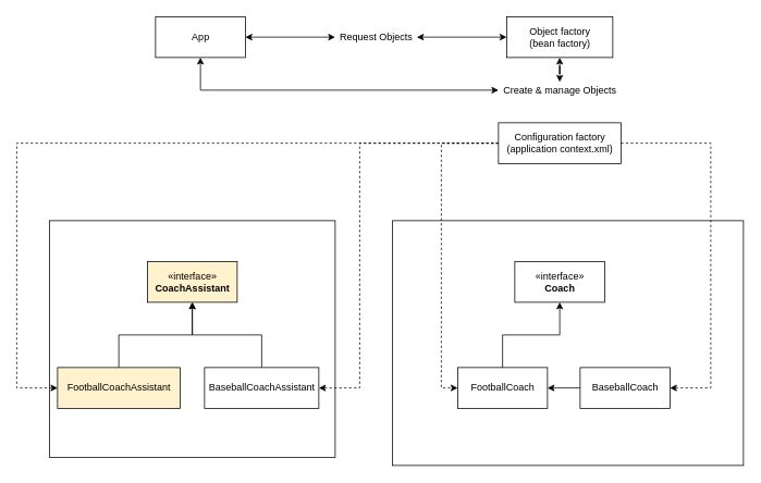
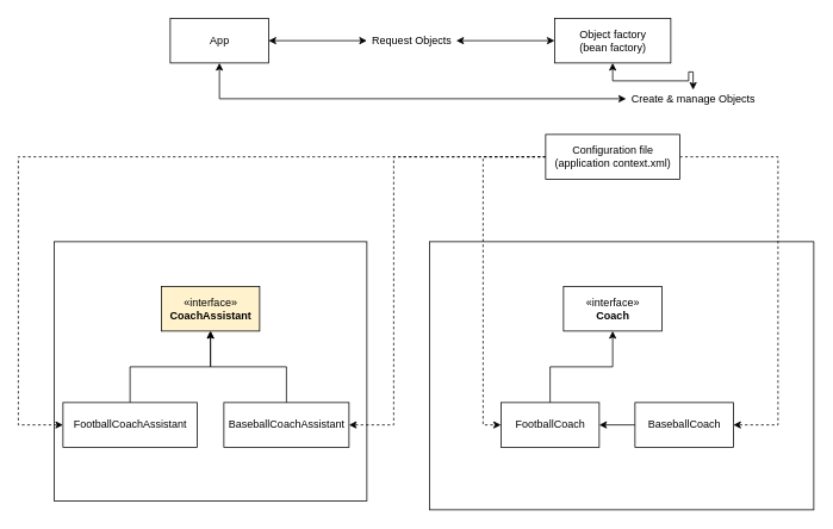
- <mxCell id="25" value="Create &amp;amp; manage Objects" style="text;html=1;align=center;verticalAlign=middle;resizable=0;points=[];autosize=1;" vertex="1" parent="1"><mxGeometry x="610" y="100" width="150" height="20" as="geometry" /></mxCell>
+ <mxCell id="25" value="Create &amp;amp; manage Objects" style="text;html=1;align=center;verticalAlign=middle;resizable=0;points=[];autosize=1;" vertex="1" parent="1"><mxGeometry x="700" y="100" width="150" height="20" as="geometry" /></mxCell>
- <mxCell id="10" value="Configuration factory&lt;br&gt;(application context.xml)" style="html=1;" vertex="1" parent="1"><mxGeometry x="610" y="150" width="150" height="50" as="geometry" /></mxCell>
+ <mxCell id="10" value="Configuration file&lt;br&gt;(application context.xml)" style="html=1;" vertex="1" parent="1"><mxGeometry x="610" y="150" width="150" height="50" as="geometry" /></mxCell>
- <mxCell id="21" value="FootballCoachAssistant" style="html=1;fillColor=#fff2cc;" vertex="1" parent="1"><mxGeometry x="70" y="450" width="150" height="50" as="geometry" /></mxCell>
+ <mxCell id="21" value="FootballCoachAssistant" style="html=1;" vertex="1" parent="1"><mxGeometry x="70" y="450" width="150" height="50" as="geometry" /></mxCell>
